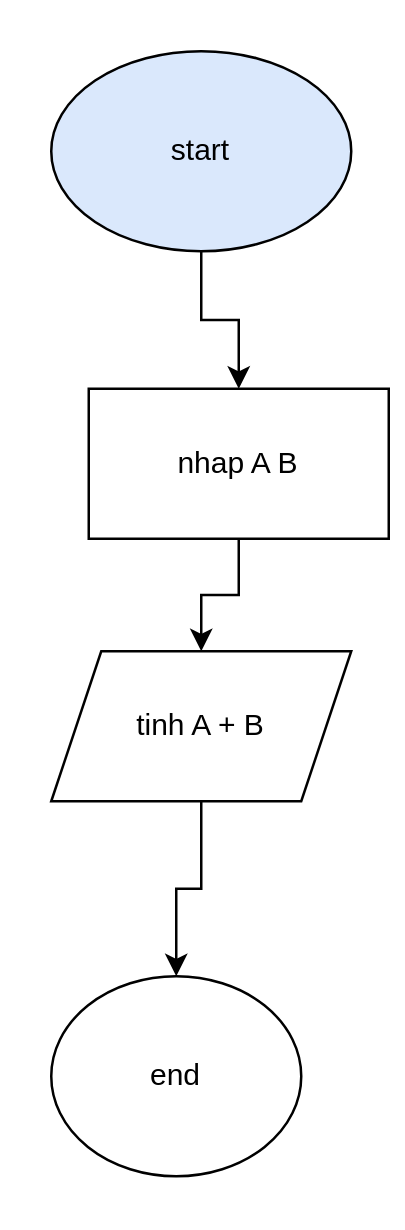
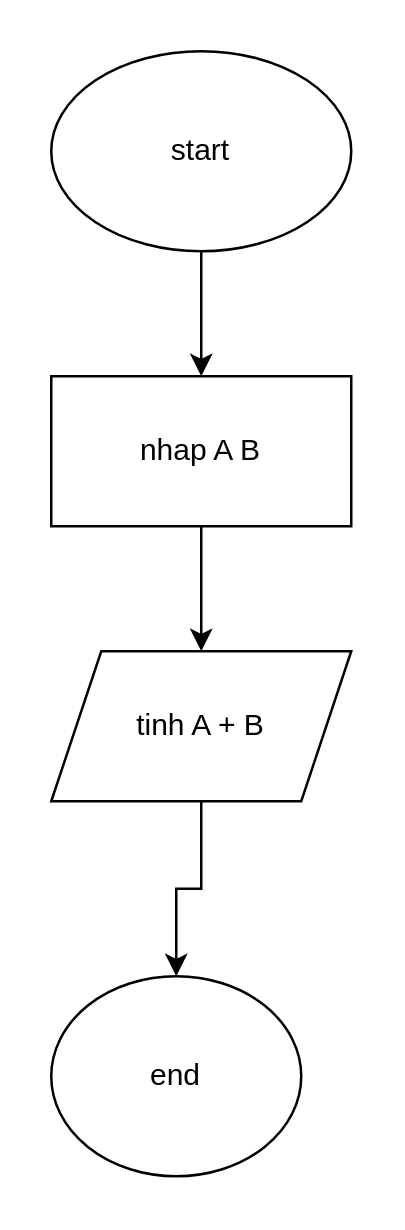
- <mxCell id="3" value="start" style="ellipse;whiteSpace=wrap;html=1;fillColor=#dae8fc;" vertex="1" parent="1"><mxGeometry x="20" y="20" width="120" height="80" as="geometry" /></mxCell>
+ <mxCell id="3" value="start" style="ellipse;whiteSpace=wrap;html=1;" vertex="1" parent="1"><mxGeometry x="20" y="20" width="120" height="80" as="geometry" /></mxCell>
- <mxCell id="5" value="nhap A B" style="whiteSpace=wrap;html=1;" vertex="1" parent="1"><mxGeometry x="35" y="155" width="120" height="60" as="geometry" /></mxCell>
+ <mxCell id="5" value="nhap A B" style="whiteSpace=wrap;html=1;" vertex="1" parent="1"><mxGeometry x="20" y="150" width="120" height="60" as="geometry" /></mxCell>
